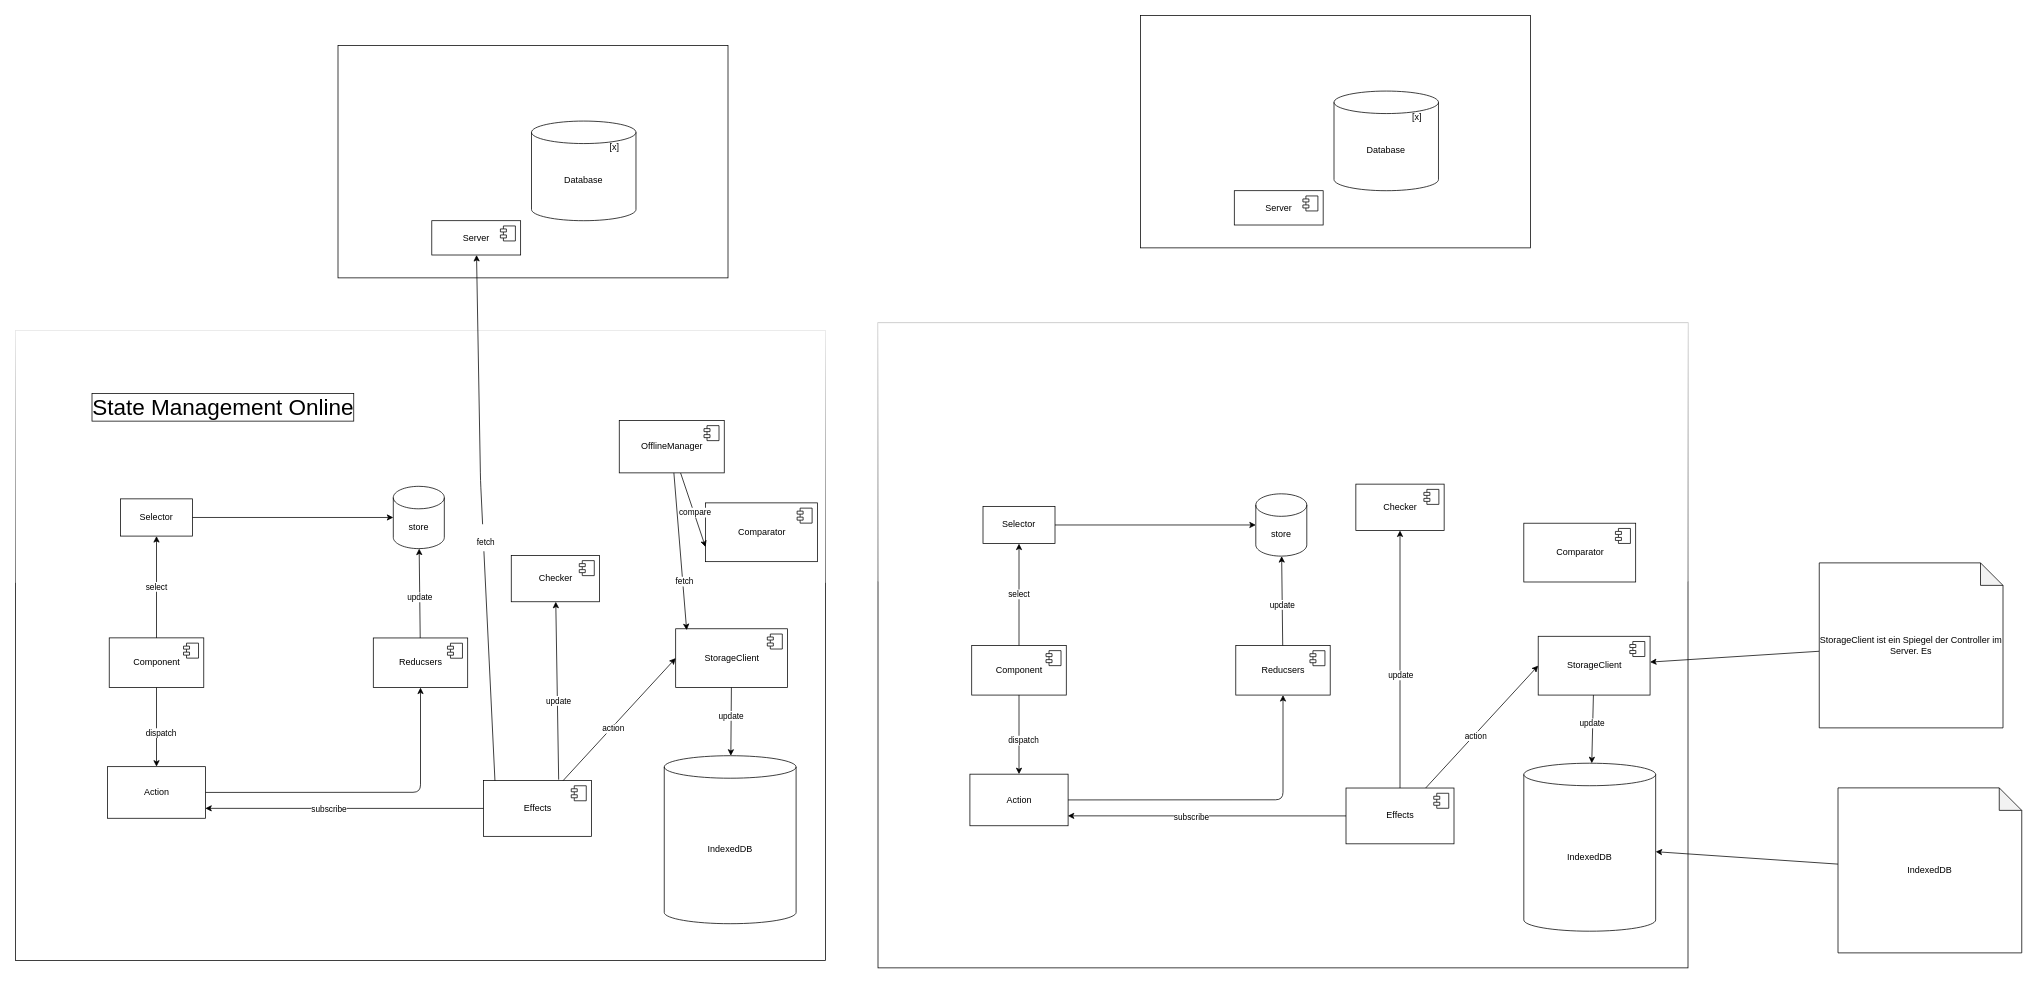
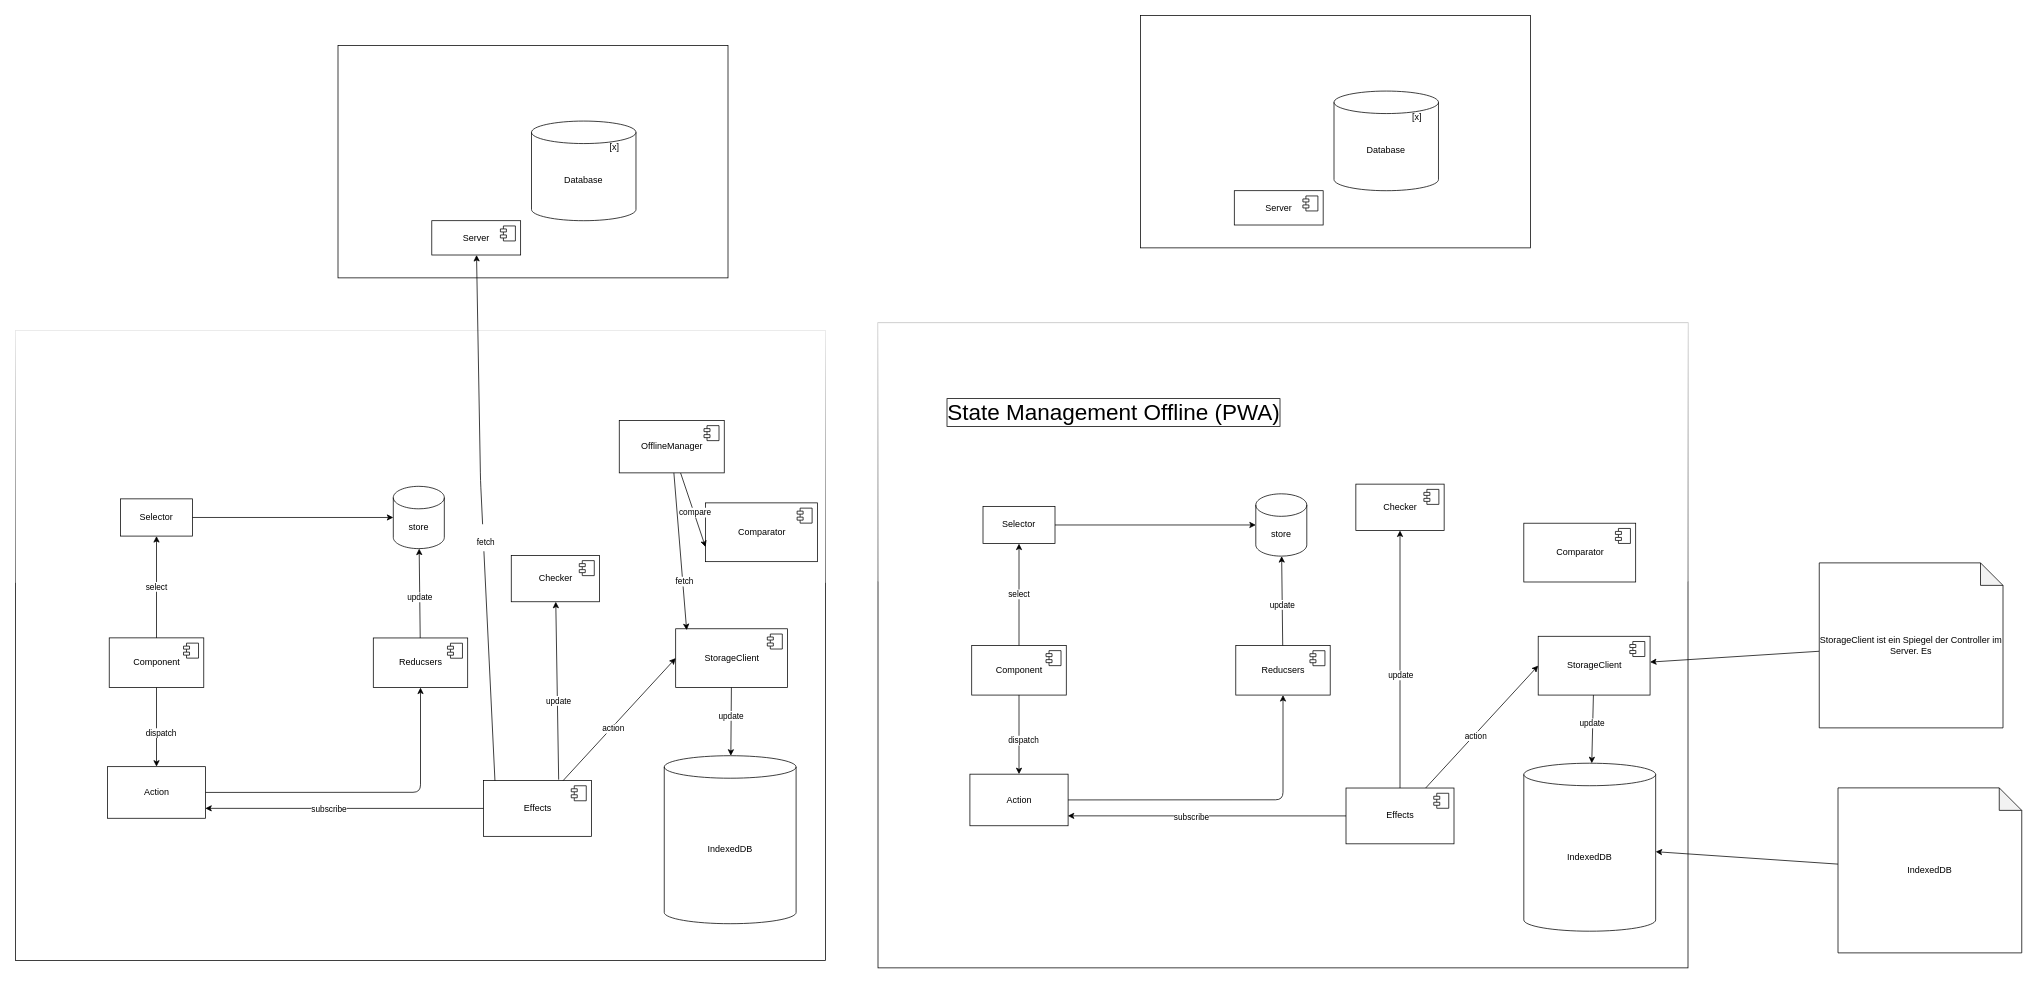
- <mxCell id="68" value="&lt;font style=&quot;font-size: 30px;&quot;&gt;State Management Online&lt;/font&gt;" style="text;html=1;strokeColor=none;fillColor=none;align=center;verticalAlign=middle;whiteSpace=wrap;rounded=0;labelBackgroundColor=none;labelBorderColor=default;" parent="46" vertex="1"><mxGeometry x="77.06" y="110" width="400" height="24.81" as="geometry" /></mxCell>
+ <mxCell id="45" value="&lt;font style=&quot;font-size: 30px;&quot;&gt;State Management Offline (PWA)&lt;/font&gt;" style="text;html=1;strokeColor=none;fillColor=none;align=center;verticalAlign=middle;whiteSpace=wrap;rounded=0;labelBorderColor=default;" parent="9" vertex="1"><mxGeometry x="79.03" y="106.17" width="470.97" height="26.34" as="geometry" /></mxCell>
